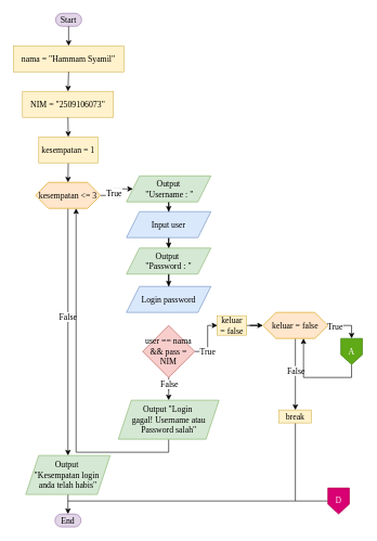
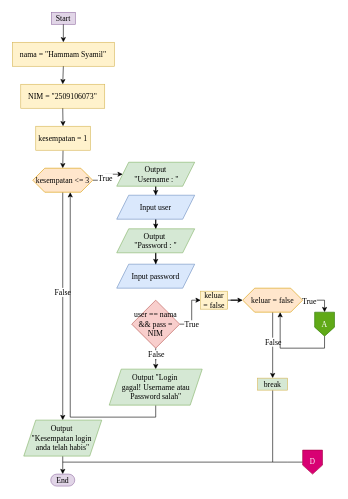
- <mxCell id="2" value="Start" style="rounded=1;whiteSpace=wrap;html=1;arcSize=50;fontFamily=Times New Roman;fillColor=#e1d5e7;strokeColor=#9673a6;fontSize=13;" parent="1" vertex="1"><mxGeometry x="85" y="20" width="40" height="20" as="geometry" /></mxCell>
+ <mxCell id="2" value="Start" style="whiteSpace=wrap;html=1;arcSize=50;fontFamily=Times New Roman;fillColor=#e1d5e7;strokeColor=#9673a6;fontSize=13;rounded=0;" parent="1" vertex="1"><mxGeometry x="85" y="20" width="40" height="20" as="geometry" /></mxCell>
- <mxCell id="21" value="Login password" style="shape=parallelogram;perimeter=parallelogramPerimeter;whiteSpace=wrap;html=1;fixedSize=1;fontFamily=Times New Roman;fillColor=#dae8fc;strokeColor=#6c8ebf;fontSize=13;" parent="1" vertex="1"><mxGeometry x="194" y="440" width="130" height="40" as="geometry" /></mxCell>
+ <mxCell id="21" value="Input password" style="shape=parallelogram;perimeter=parallelogramPerimeter;whiteSpace=wrap;html=1;fixedSize=1;fontFamily=Times New Roman;fillColor=#dae8fc;strokeColor=#6c8ebf;fontSize=13;" parent="1" vertex="1"><mxGeometry x="194" y="440" width="130" height="40" as="geometry" /></mxCell>
- <mxCell id="37" value="break" style="rounded=0;whiteSpace=wrap;html=1;fontFamily=Times New Roman;fillColor=#fff2cc;strokeColor=#d6b656;fontSize=13;" parent="1" vertex="1"><mxGeometry x="429" y="630" width="50" height="20" as="geometry" /></mxCell>
+ <mxCell id="37" value="break" style="rounded=0;whiteSpace=wrap;html=1;fontFamily=Times New Roman;fillColor=#d5e8d4;strokeColor=#d6b656;fontSize=13;" parent="1" vertex="1"><mxGeometry x="429" y="630" width="50" height="20" as="geometry" /></mxCell>
